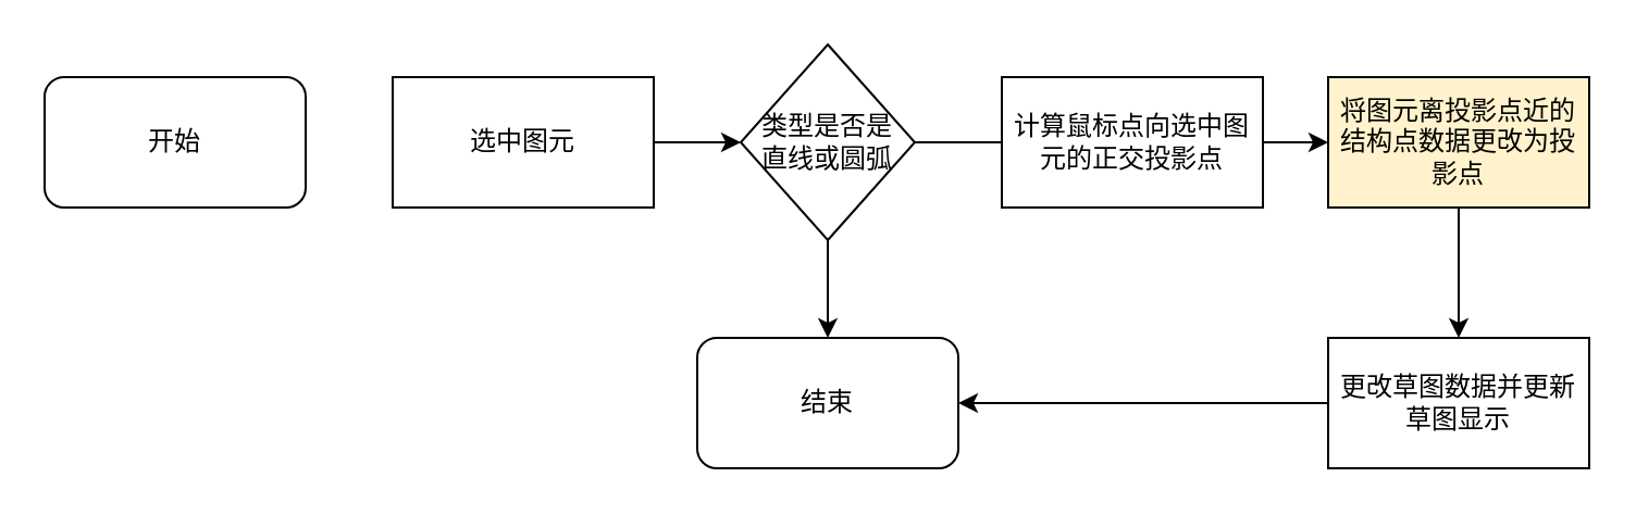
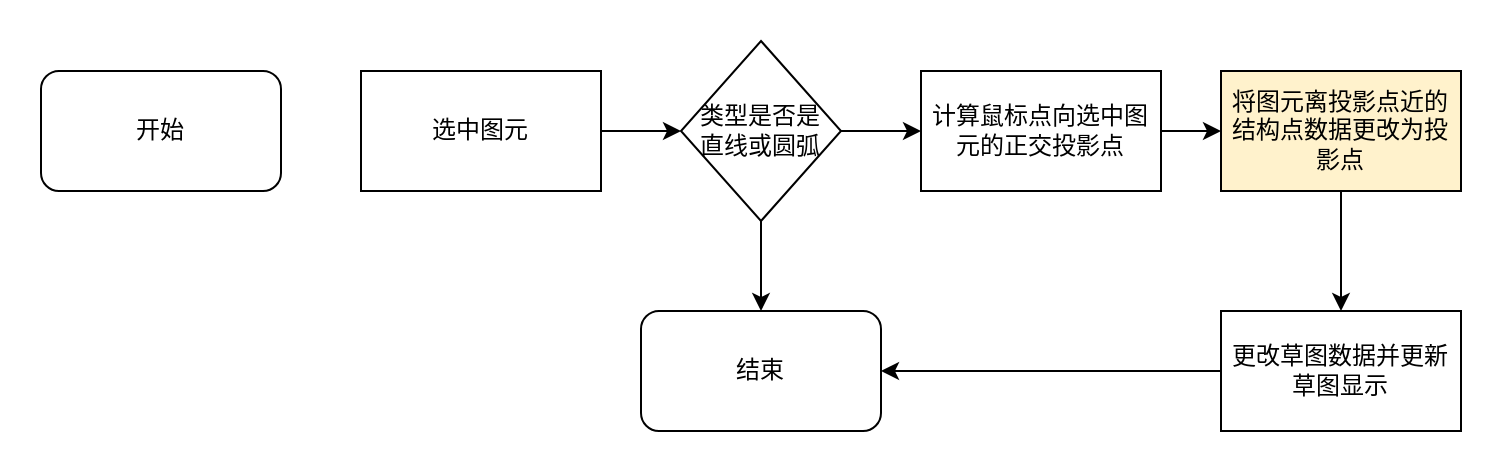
- <mxCell id="5" style="edgeStyle=orthogonalEdgeStyle;rounded=0;orthogonalLoop=1;jettySize=auto;html=1;exitX=1;exitY=0.5;exitDx=0;exitDy=0;entryX=0;entryY=0.5;entryDx=0;entryDy=0;endArrow=none;" edge="1" parent="1" source="7" target="9"><mxGeometry relative="1" as="geometry" /></mxCell>
+ <mxCell id="5" style="edgeStyle=orthogonalEdgeStyle;rounded=0;orthogonalLoop=1;jettySize=auto;html=1;exitX=1;exitY=0.5;exitDx=0;exitDy=0;entryX=0;entryY=0.5;entryDx=0;entryDy=0;" edge="1" parent="1" source="7" target="9"><mxGeometry relative="1" as="geometry" /></mxCell>
